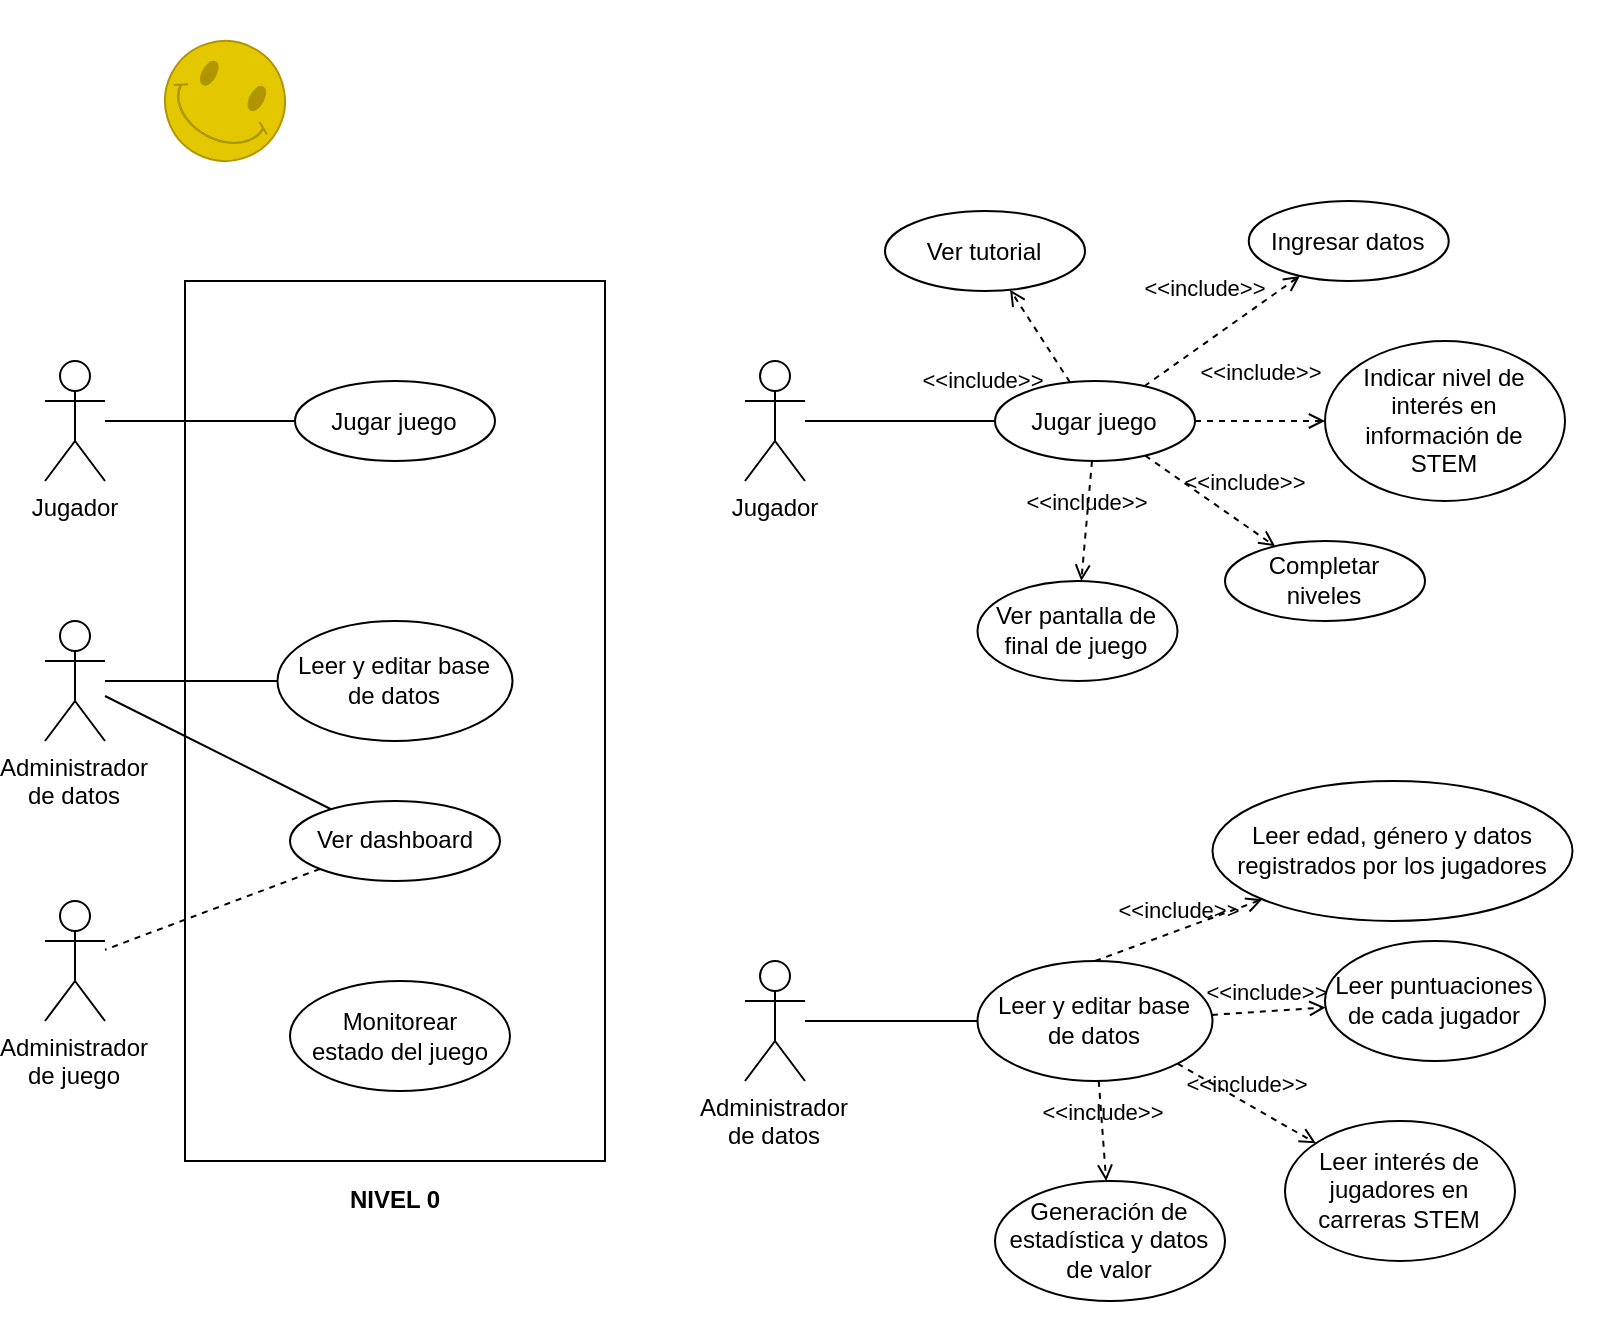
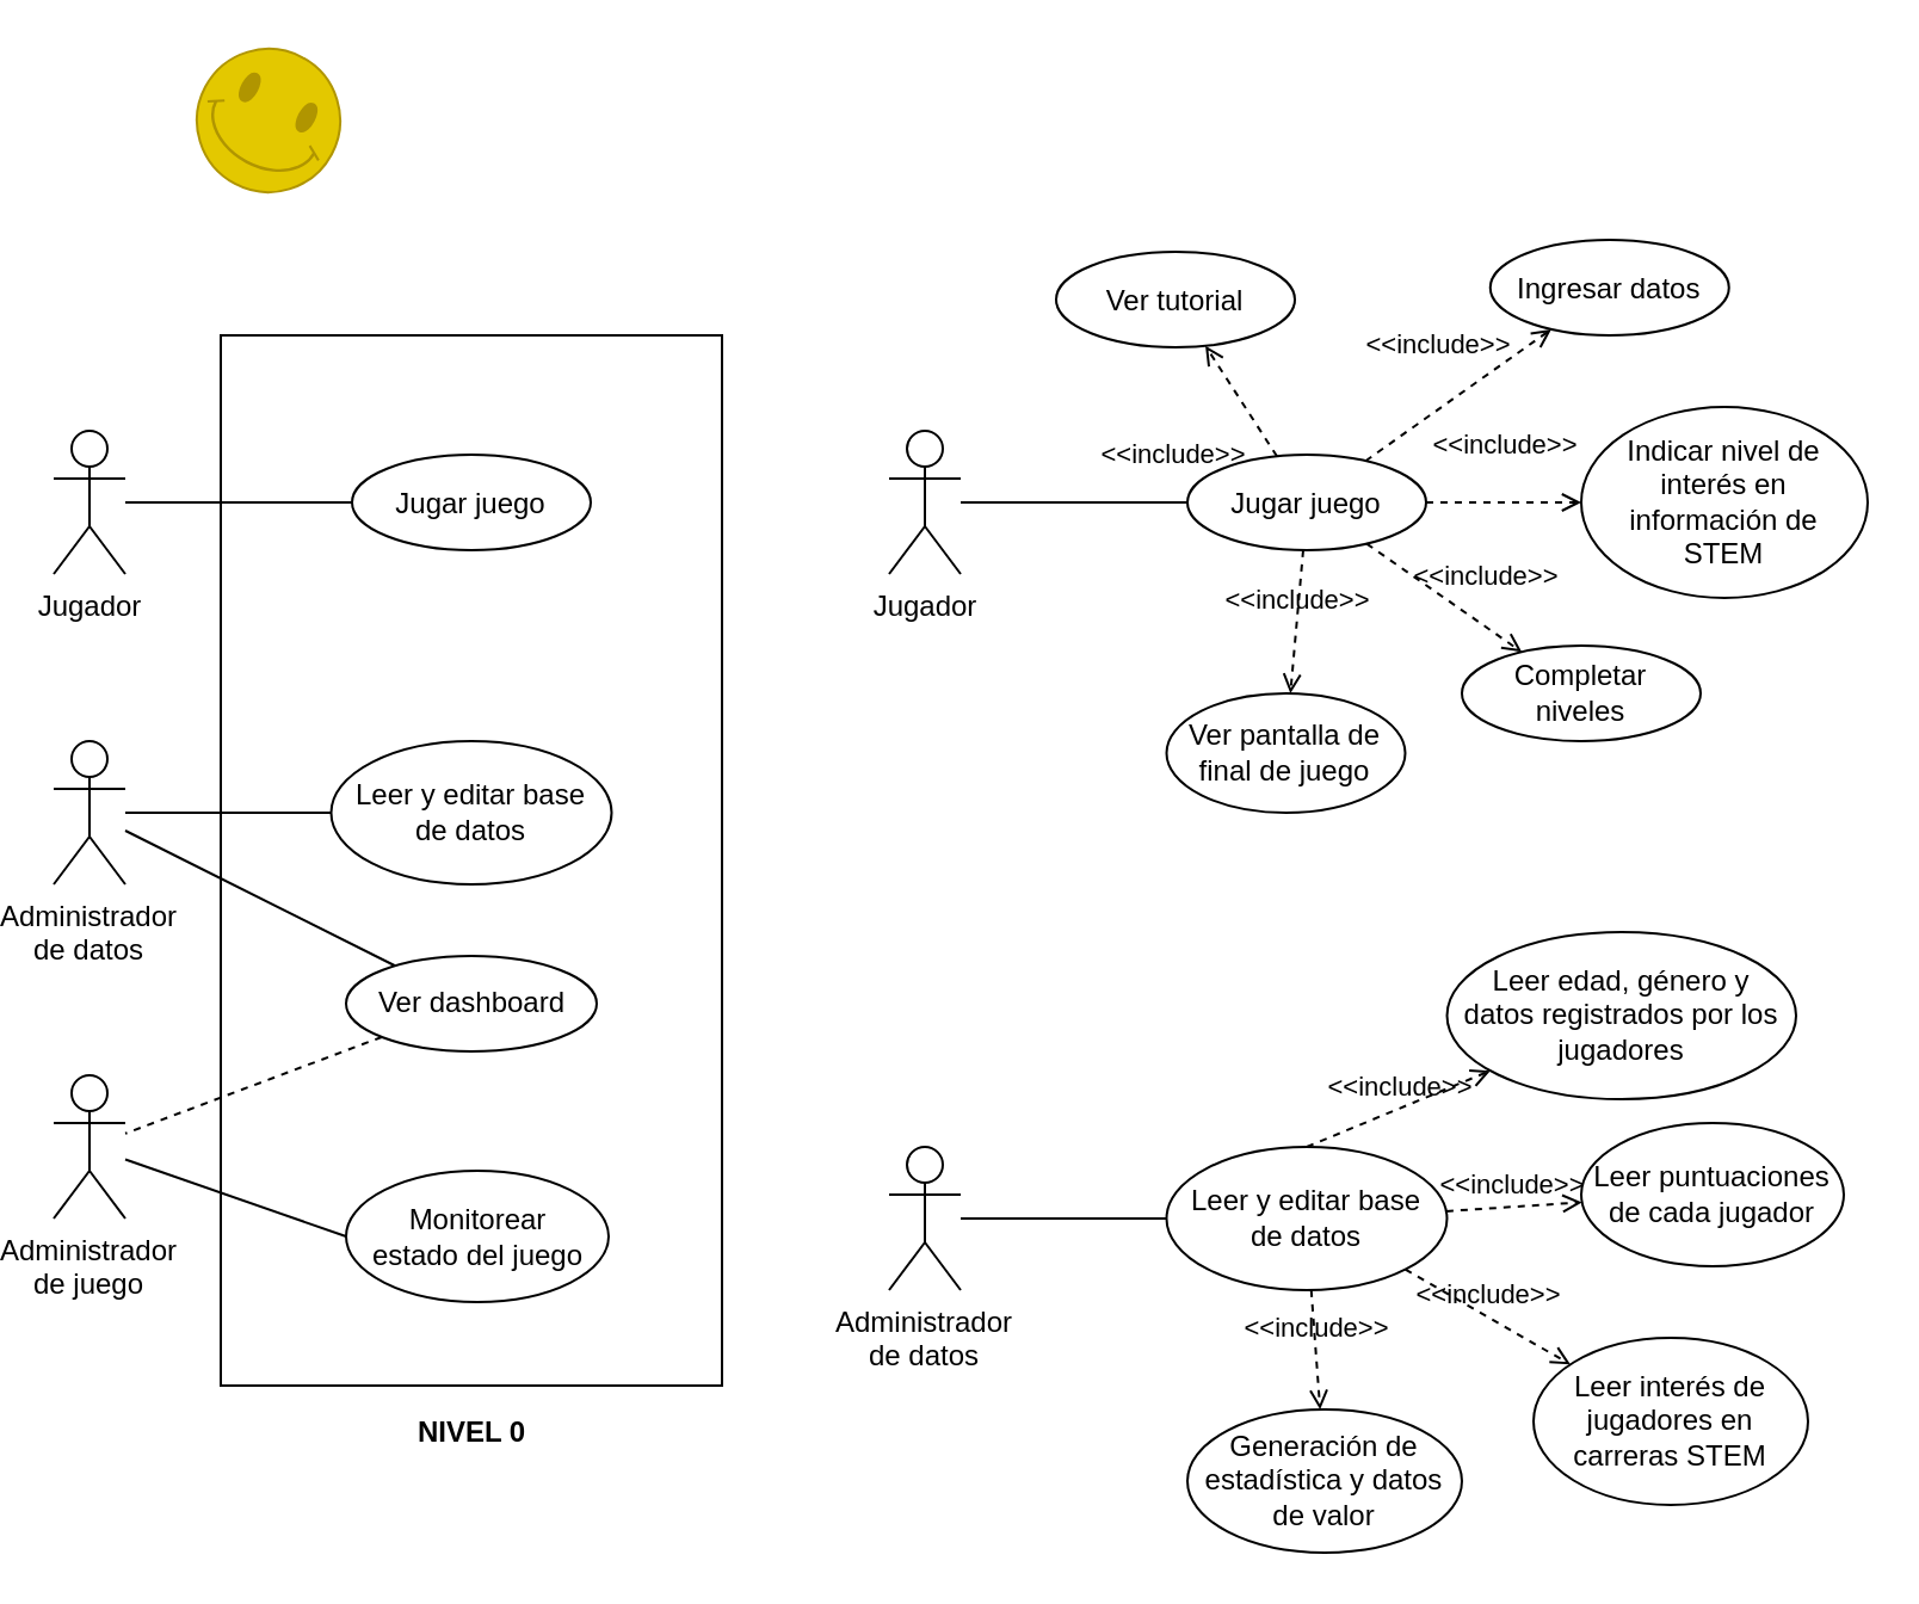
- <mxCell id="30" value="Leer edad, género y datos registrados por los jugadores" style="ellipse;shadow=0;whiteSpace=wrap;spacing=4;" parent="1" vertex="1"><mxGeometry x="603.75" y="390" width="180" height="70" as="geometry" /></mxCell>
+ <mxCell id="30" value="Leer edad, género y datos registrados por los jugadores" style="ellipse;shadow=0;whiteSpace=wrap;spacing=4;" parent="1" vertex="1"><mxGeometry x="603.75" y="390" width="146.25" height="70" as="geometry" /></mxCell>
+ <mxCell id="11" style="rounded=0;orthogonalLoop=1;jettySize=auto;html=1;exitX=0;exitY=0.5;exitDx=0;exitDy=0;endArrow=none;endFill=0;" parent="1" source="12" target="7" edge="1"><mxGeometry relative="1" as="geometry" /></mxCell>
